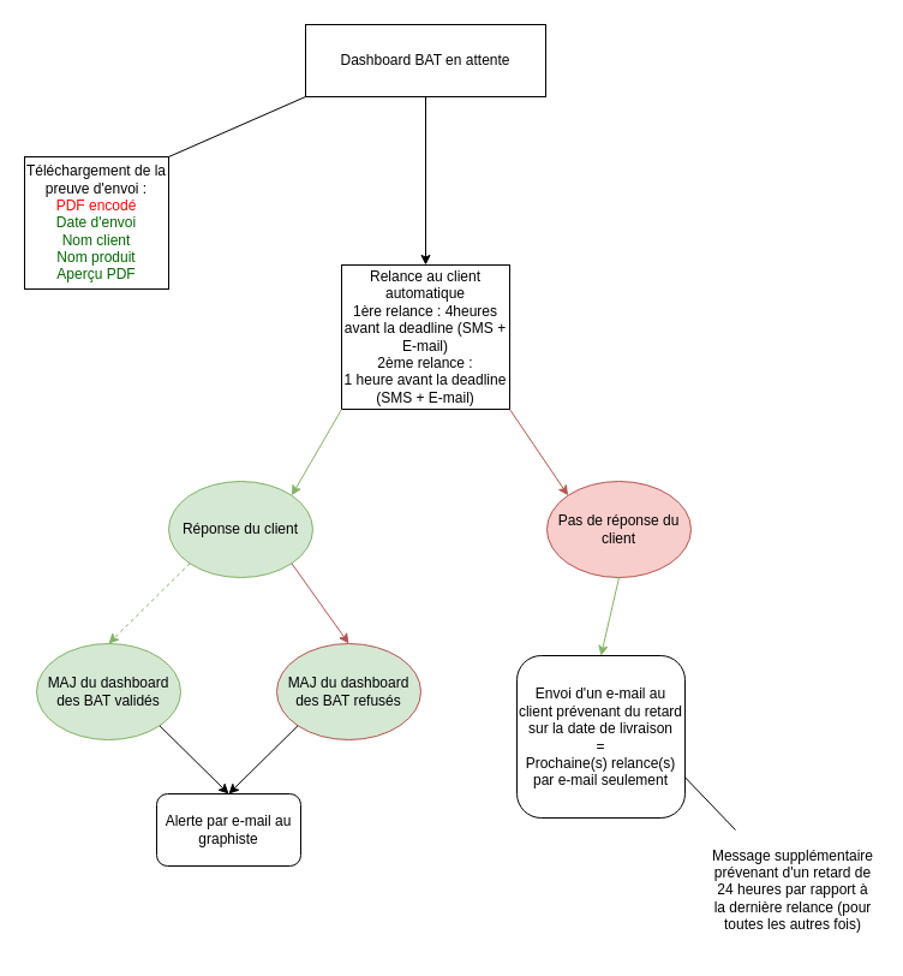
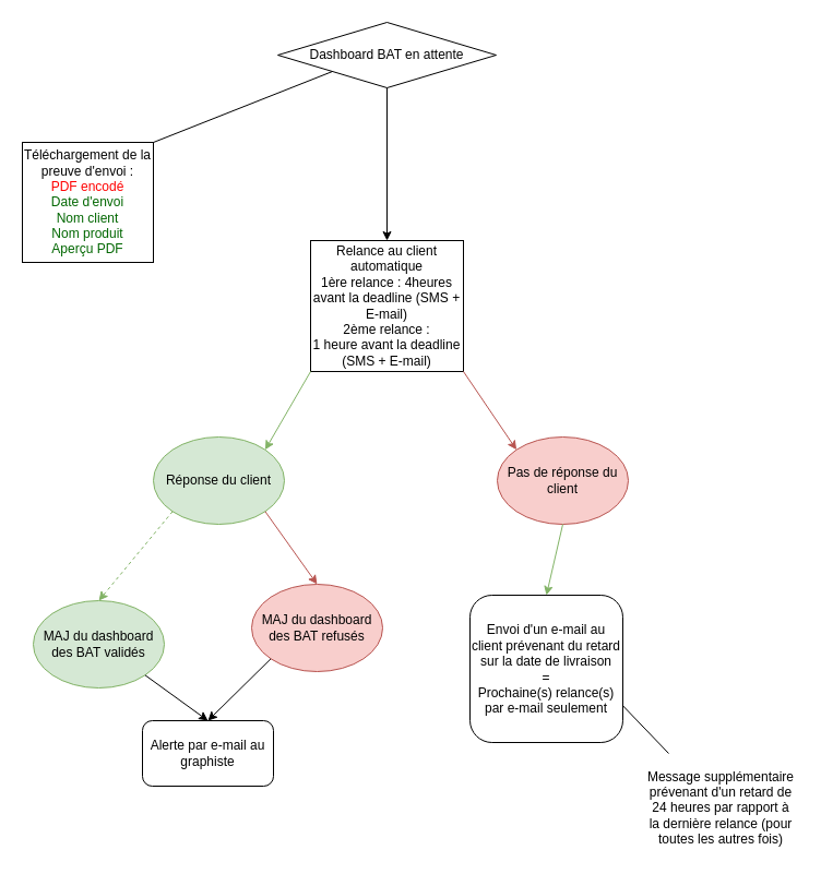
- <mxCell id="2" value="Dashboard BAT en attente" style="rounded=0;whiteSpace=wrap;html=1;" parent="1" vertex="1"><mxGeometry x="254" y="20" width="200" height="60" as="geometry" /></mxCell>
+ <mxCell id="2" value="Dashboard BAT en attente" style="rhombus;whiteSpace=wrap;html=1;" parent="1" vertex="1"><mxGeometry x="254" y="20" width="200" height="60" as="geometry" /></mxCell>
- <mxCell id="16" value="MAJ du dashboard des BAT validés" style="ellipse;whiteSpace=wrap;html=1;fillColor=#d5e8d4;strokeColor=#82b366;" vertex="1" parent="1"><mxGeometry x="30" y="535" width="120" height="80" as="geometry" /></mxCell>
+ <mxCell id="16" value="MAJ du dashboard des BAT validés" style="ellipse;whiteSpace=wrap;html=1;fillColor=#d5e8d4;strokeColor=#82b366;" vertex="1" parent="1"><mxGeometry x="30" y="550" width="120" height="80" as="geometry" /></mxCell>
- <mxCell id="15" value="MAJ du dashboard des BAT refusés" style="ellipse;whiteSpace=wrap;html=1;fillColor=#d5e8d4;strokeColor=#b85450;" vertex="1" parent="1"><mxGeometry x="230" y="535" width="120" height="80" as="geometry" /></mxCell>
+ <mxCell id="15" value="MAJ du dashboard des BAT refusés" style="ellipse;whiteSpace=wrap;html=1;fillColor=#f8cecc;strokeColor=#b85450;" vertex="1" parent="1"><mxGeometry x="230" y="535" width="120" height="80" as="geometry" /></mxCell>
